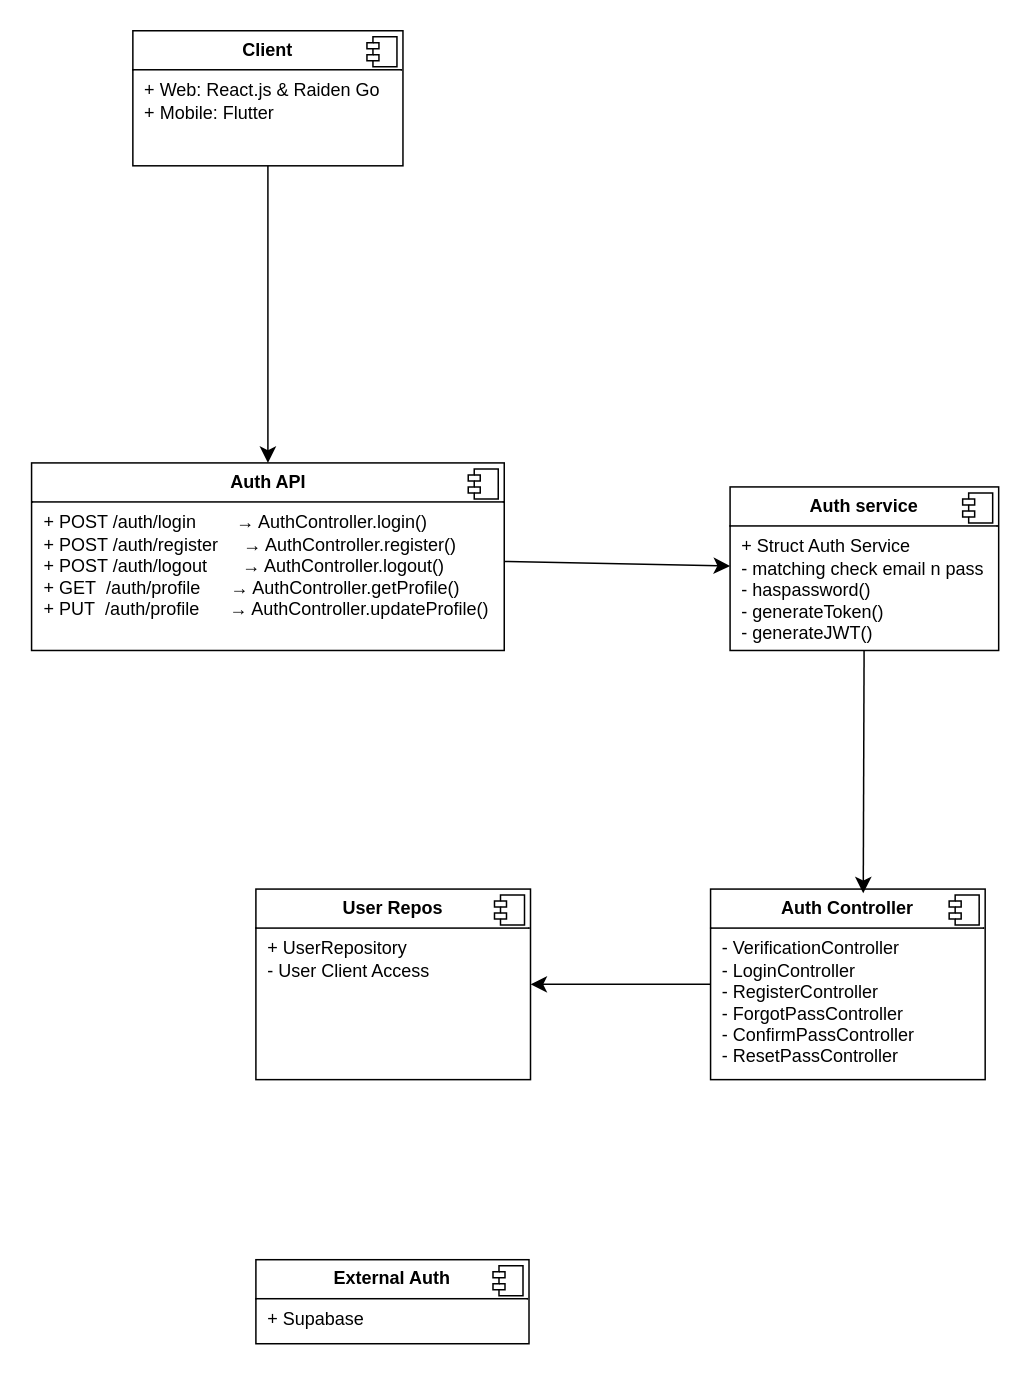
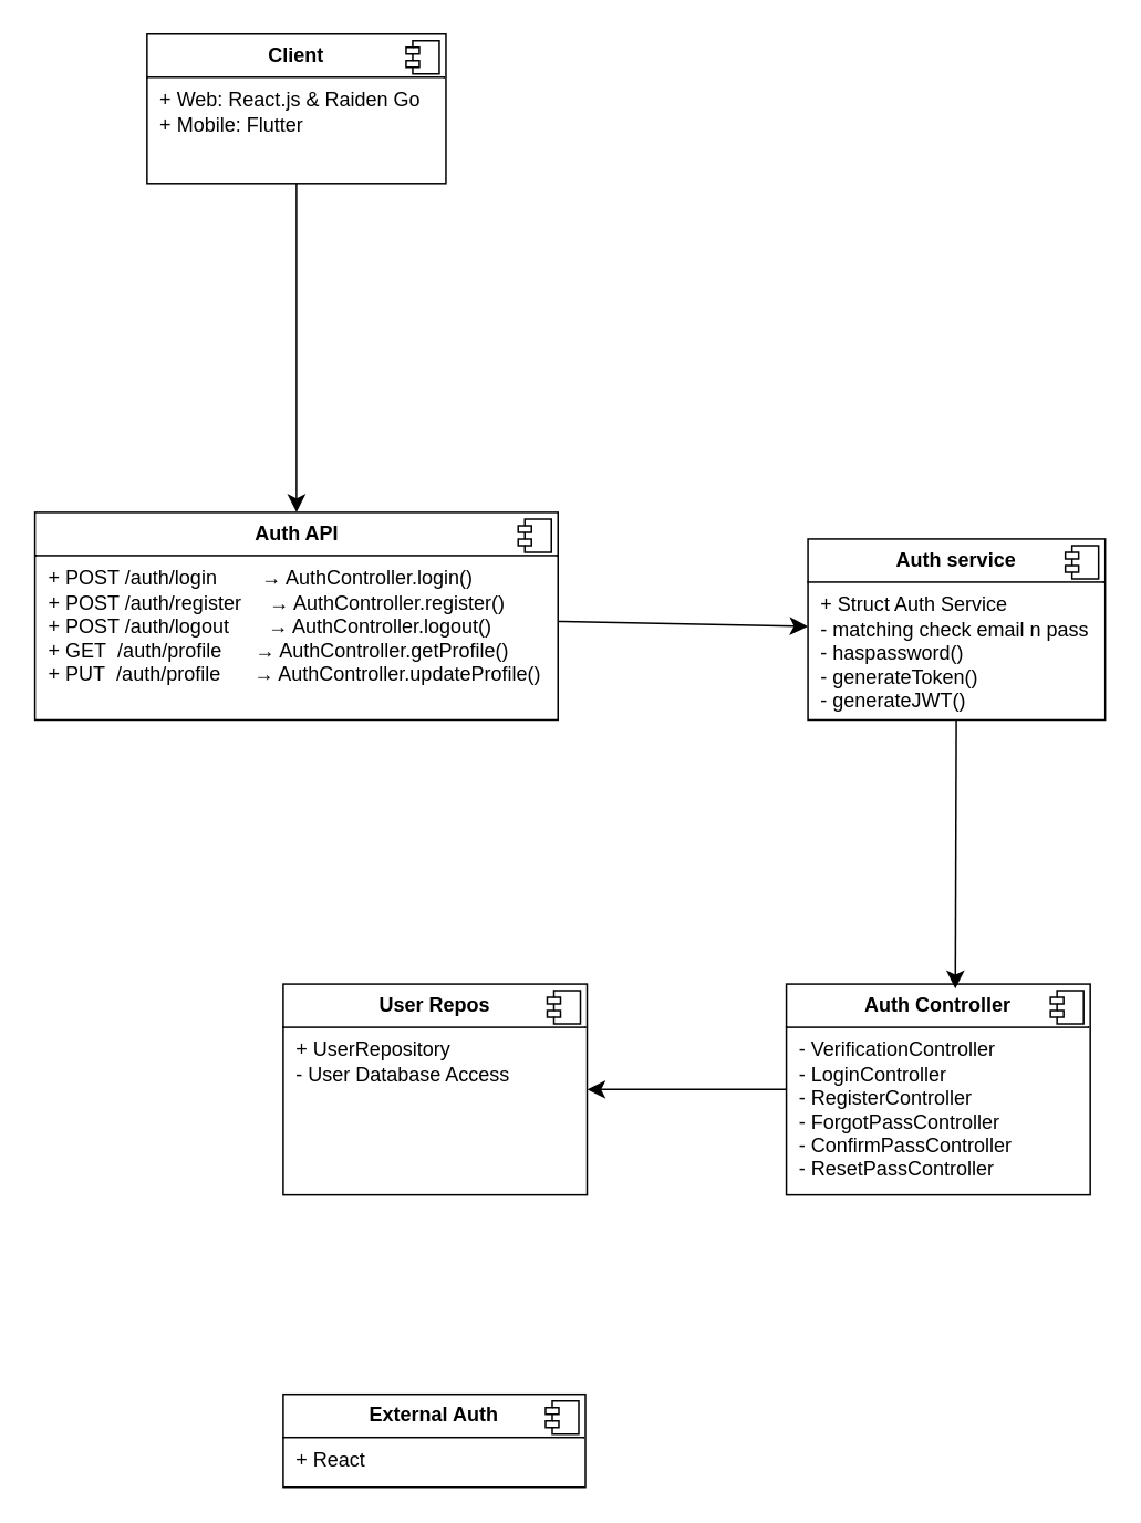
- <mxCell id="11" value="&lt;p style=&quot;margin:0px;margin-top:6px;text-align:center;&quot;&gt;&lt;b&gt;User Repos&lt;/b&gt;&lt;/p&gt;&lt;hr size=&quot;1&quot; style=&quot;border-style:solid;&quot;&gt;&lt;p style=&quot;margin:0px;margin-left:8px;&quot;&gt;+ UserRepository&lt;/p&gt;&lt;p style=&quot;margin:0px;margin-left:8px;&quot;&gt;- User Client Access&lt;/p&gt;" style="align=left;overflow=fill;html=1;dropTarget=0;whiteSpace=wrap;" vertex="1" parent="1"><mxGeometry x="170" y="592" width="183" height="127" as="geometry" /></mxCell>
+ <mxCell id="11" value="&lt;p style=&quot;margin:0px;margin-top:6px;text-align:center;&quot;&gt;&lt;b&gt;User Repos&lt;/b&gt;&lt;/p&gt;&lt;hr size=&quot;1&quot; style=&quot;border-style:solid;&quot;&gt;&lt;p style=&quot;margin:0px;margin-left:8px;&quot;&gt;+ UserRepository&lt;/p&gt;&lt;p style=&quot;margin:0px;margin-left:8px;&quot;&gt;- User Database Access&lt;/p&gt;" style="align=left;overflow=fill;html=1;dropTarget=0;whiteSpace=wrap;" vertex="1" parent="1"><mxGeometry x="170" y="592" width="183" height="127" as="geometry" /></mxCell>
- <mxCell id="16" value="&lt;p style=&quot;margin:0px;margin-top:6px;text-align:center;&quot;&gt;&lt;b&gt;External Auth&lt;/b&gt;&lt;/p&gt;&lt;hr size=&quot;1&quot; style=&quot;border-style:solid;&quot;&gt;&lt;p style=&quot;margin:0px;margin-left:8px;&quot;&gt;+ Supabase&lt;/p&gt;" style="align=left;overflow=fill;html=1;dropTarget=0;whiteSpace=wrap;" vertex="1" parent="1"><mxGeometry x="170" y="839" width="182" height="56" as="geometry" /></mxCell>
+ <mxCell id="16" value="&lt;p style=&quot;margin:0px;margin-top:6px;text-align:center;&quot;&gt;&lt;b&gt;External Auth&lt;/b&gt;&lt;/p&gt;&lt;hr size=&quot;1&quot; style=&quot;border-style:solid;&quot;&gt;&lt;p style=&quot;margin:0px;margin-left:8px;&quot;&gt;+ React&lt;/p&gt;" style="align=left;overflow=fill;html=1;dropTarget=0;whiteSpace=wrap;" vertex="1" parent="1"><mxGeometry x="170" y="839" width="182" height="56" as="geometry" /></mxCell>
